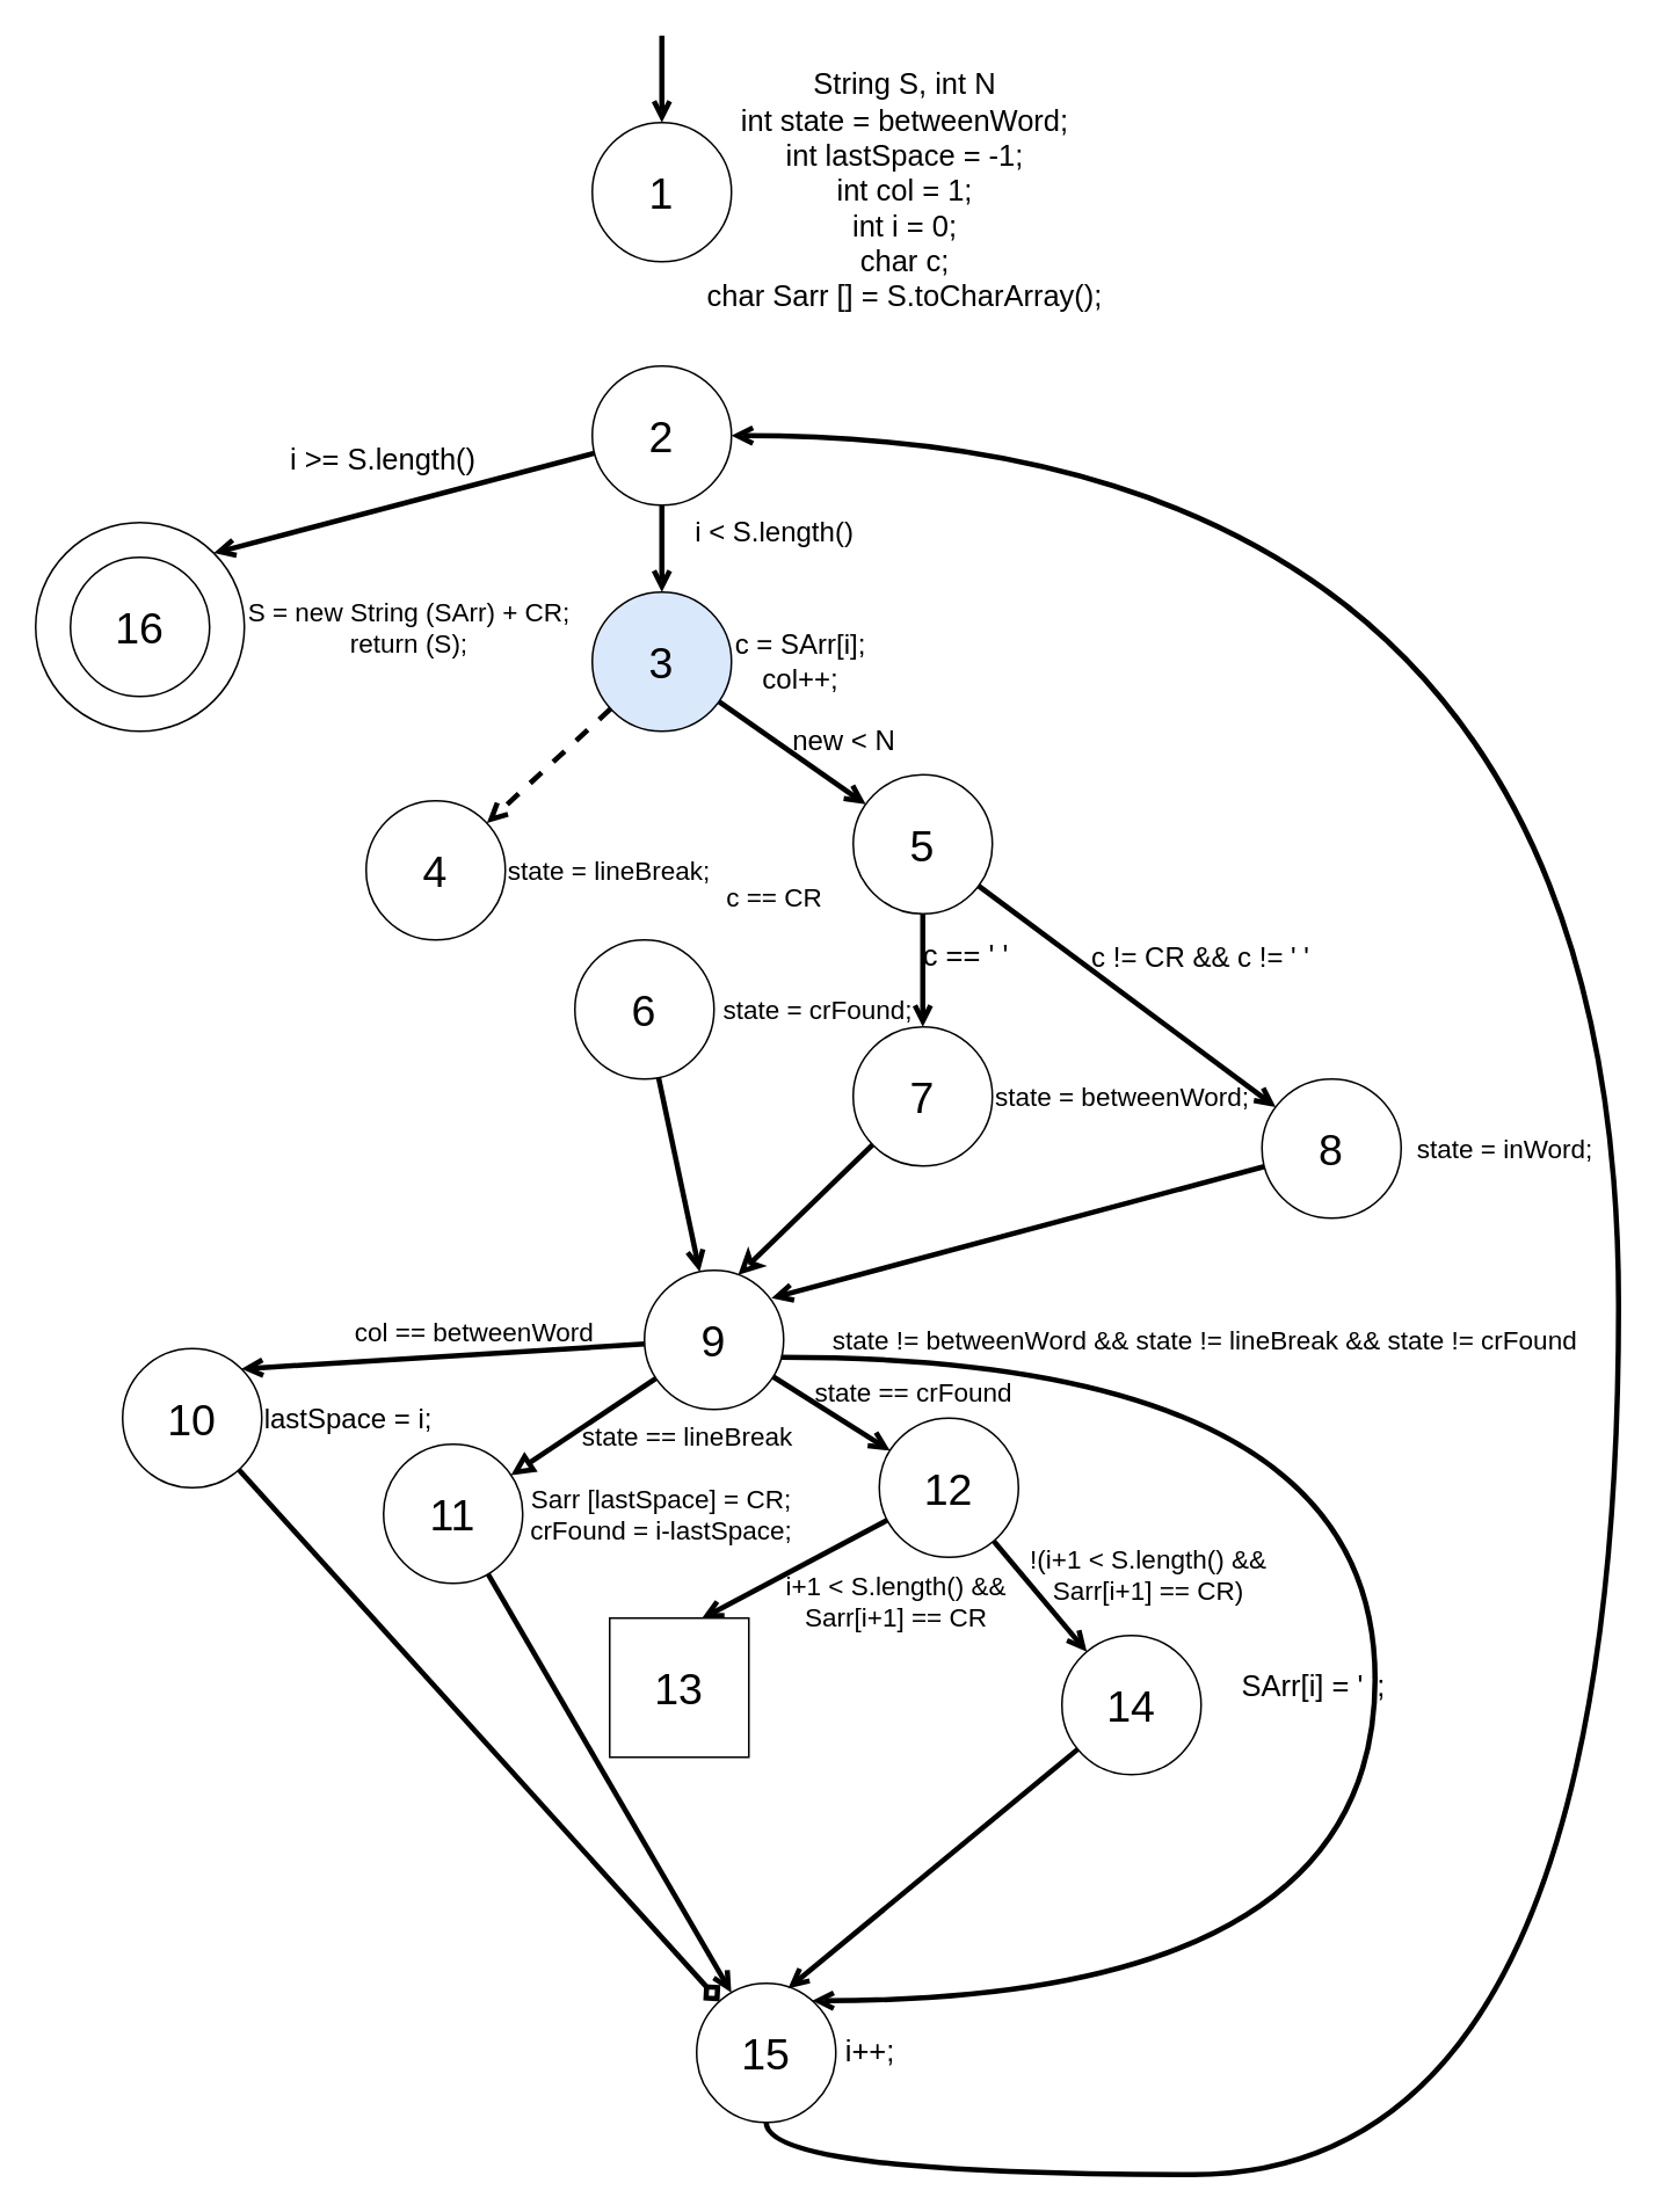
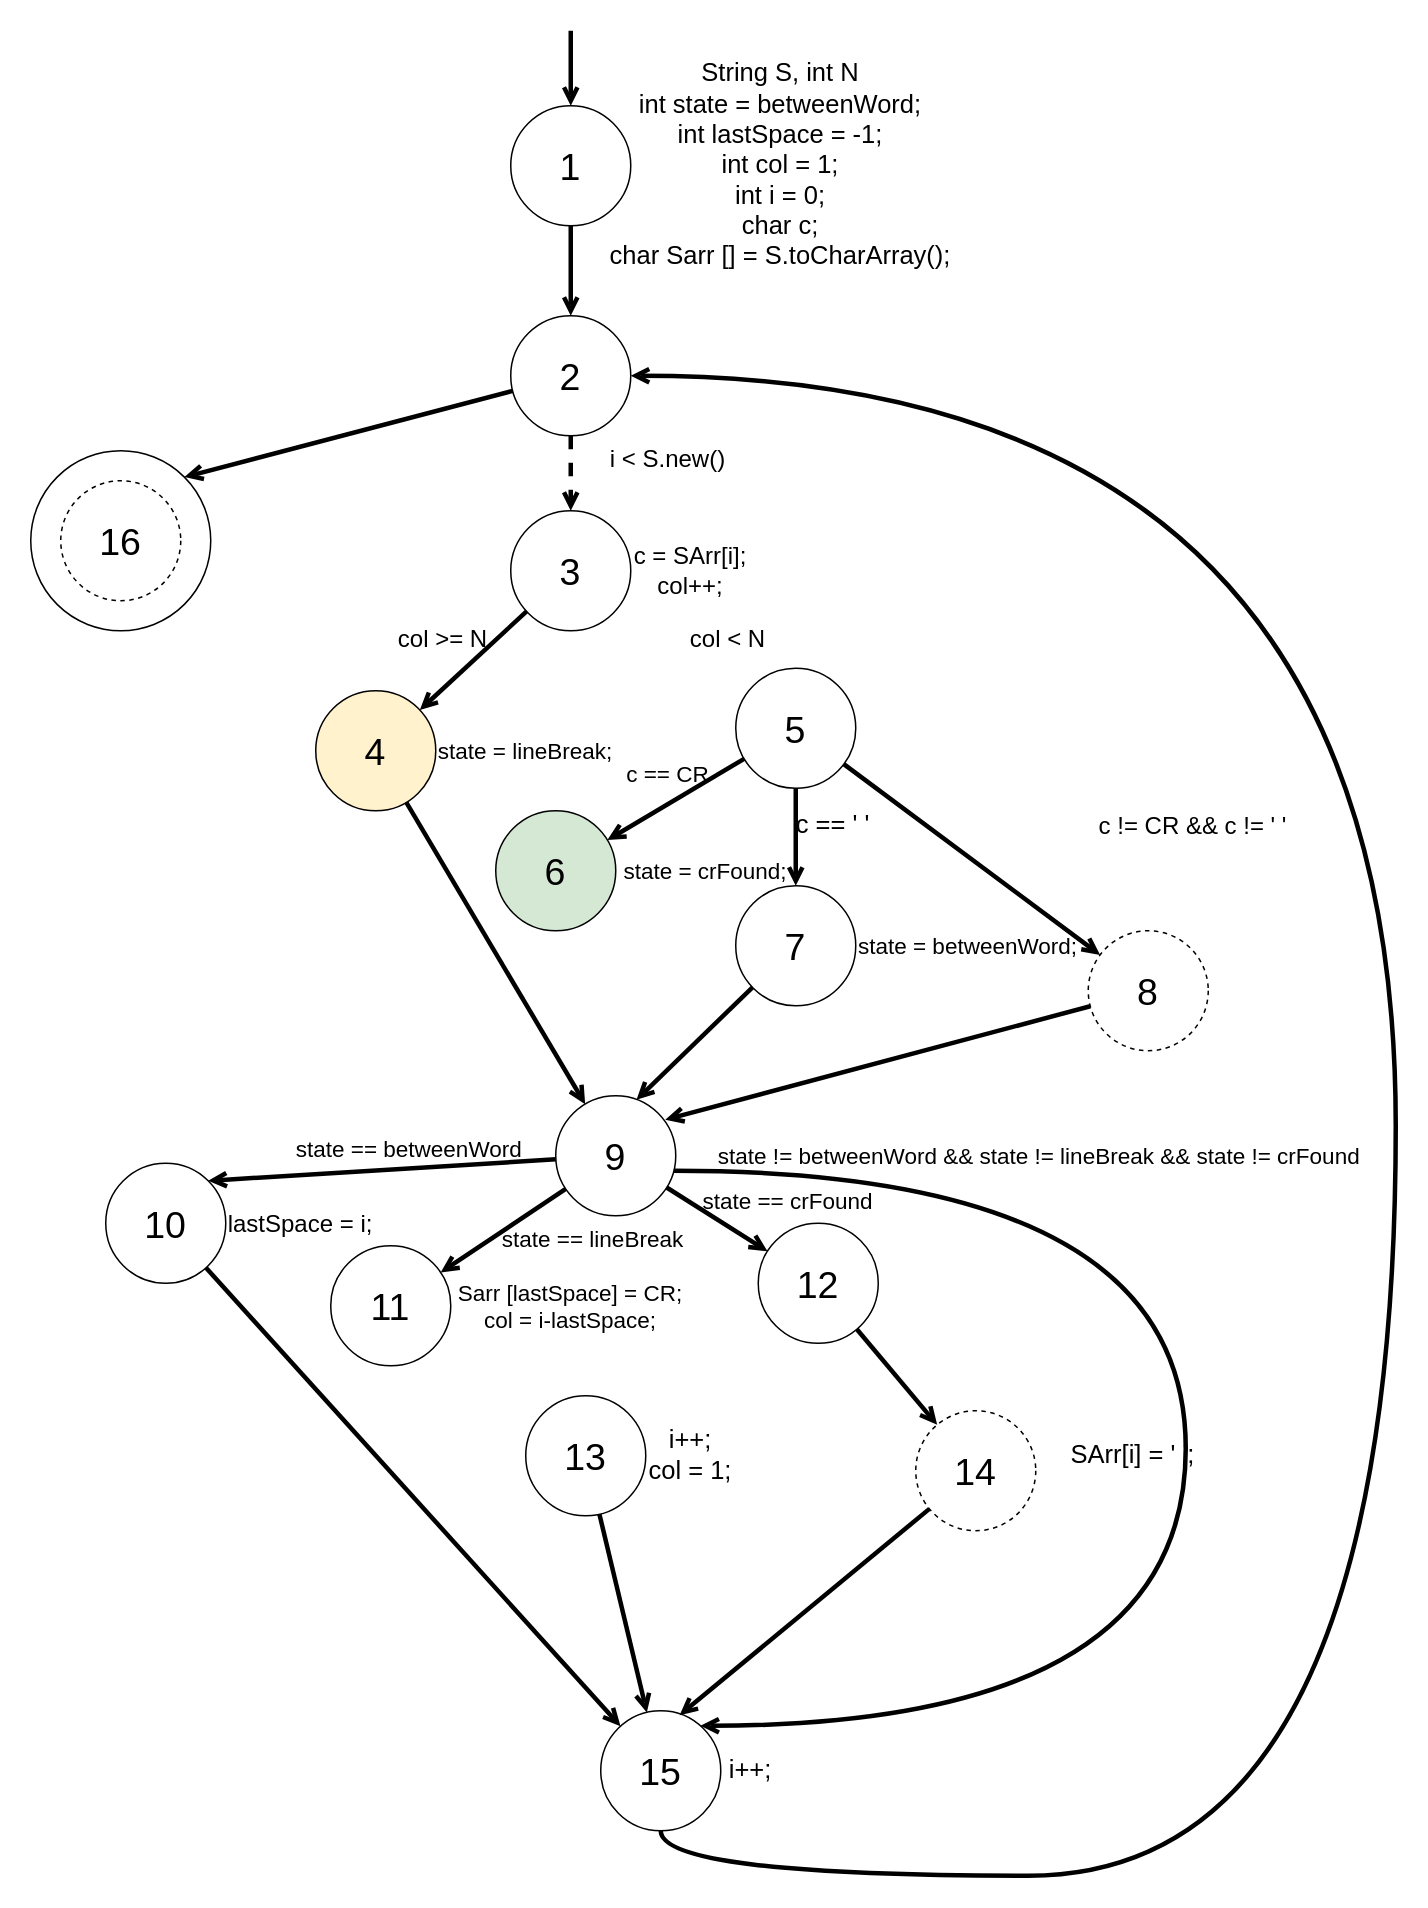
+ <mxCell id="6" value="" style="endArrow=open;html=1;endFill=0;strokeWidth=3;" edge="1" parent="1" source="3" target="4"><mxGeometry width="50" height="50" relative="1" as="geometry"><mxPoint x="390" y="30" as="sourcePoint" /><mxPoint x="390" y="80" as="targetPoint" /></mxGeometry></mxCell>
- <mxCell id="44" value="&lt;font style=&quot;font-size: 17px&quot;&gt;i &amp;gt;= S.length()&lt;/font&gt;" style="text;html=1;strokeColor=none;fillColor=none;align=center;verticalAlign=middle;whiteSpace=wrap;rounded=0;" vertex="1" parent="1"><mxGeometry x="160" y="240" width="120" height="50" as="geometry" /></mxCell>
- <mxCell id="8" value="" style="endArrow=open;html=1;endFill=0;strokeWidth=3;entryX=0.5;entryY=0;entryDx=0;entryDy=0;exitX=0.5;exitY=1;exitDx=0;exitDy=0;" edge="1" parent="1" source="4" target="7"><mxGeometry width="50" height="50" relative="1" as="geometry"><mxPoint x="390" y="160" as="sourcePoint" /><mxPoint x="390" y="220" as="targetPoint" /></mxGeometry></mxCell>
+ <mxCell id="8" value="" style="endArrow=open;html=1;endFill=0;strokeWidth=3;entryX=0.5;entryY=0;entryDx=0;entryDy=0;exitX=0.5;exitY=1;exitDx=0;exitDy=0;dashed=1;" edge="1" parent="1" source="4" target="7"><mxGeometry width="50" height="50" relative="1" as="geometry"><mxPoint x="390" y="160" as="sourcePoint" /><mxPoint x="390" y="220" as="targetPoint" /></mxGeometry></mxCell>
- <mxCell id="43" value="&lt;font style=&quot;font-size: 16px&quot;&gt;i &amp;lt; S.length()&lt;/font&gt;" style="text;html=1;strokeColor=none;fillColor=none;align=center;verticalAlign=middle;whiteSpace=wrap;rounded=0;" vertex="1" parent="1"><mxGeometry x="390" y="280" width="110" height="50" as="geometry" /></mxCell>
+ <mxCell id="43" value="&lt;font style=&quot;font-size: 16px&quot;&gt;i &amp;lt; S.new()&lt;/font&gt;" style="text;html=1;strokeColor=none;fillColor=none;align=center;verticalAlign=middle;whiteSpace=wrap;rounded=0;" vertex="1" parent="1"><mxGeometry x="390" y="280" width="110" height="50" as="geometry" /></mxCell>
- <mxCell id="40" value="&lt;span style=&quot;font-size: 25px&quot;&gt;16&lt;/span&gt;" style="ellipse;whiteSpace=wrap;html=1;aspect=fixed;" vertex="1" parent="1"><mxGeometry x="40" y="320" width="80" height="80" as="geometry" /></mxCell>
+ <mxCell id="40" value="&lt;span style=&quot;font-size: 25px&quot;&gt;16&lt;/span&gt;" style="ellipse;whiteSpace=wrap;html=1;aspect=fixed;dashed=1;" vertex="1" parent="1"><mxGeometry x="40" y="320" width="80" height="80" as="geometry" /></mxCell>
- <mxCell id="68" value="&lt;font style=&quot;font-size: 15px&quot;&gt;S = new String (SArr) + CR;&lt;br&gt;return (S);&lt;/font&gt;" style="text;html=1;strokeColor=none;fillColor=none;align=center;verticalAlign=middle;whiteSpace=wrap;rounded=0;" vertex="1" parent="1"><mxGeometry x="140" y="335" width="190" height="50" as="geometry" /></mxCell>
- <mxCell id="7" value="&lt;span style=&quot;font-size: 25px&quot;&gt;3&lt;/span&gt;" style="ellipse;whiteSpace=wrap;html=1;aspect=fixed;fillColor=#dae8fc;" vertex="1" parent="1"><mxGeometry x="340" y="340" width="80" height="80" as="geometry" /></mxCell>
+ <mxCell id="7" value="&lt;span style=&quot;font-size: 25px&quot;&gt;3&lt;/span&gt;" style="ellipse;whiteSpace=wrap;html=1;aspect=fixed;" vertex="1" parent="1"><mxGeometry x="340" y="340" width="80" height="80" as="geometry" /></mxCell>
- <mxCell id="11" value="" style="endArrow=open;html=1;endFill=0;strokeWidth=3;dashed=1;" edge="1" parent="1" source="7" target="9"><mxGeometry width="50" height="50" relative="1" as="geometry"><mxPoint x="390" y="300" as="sourcePoint" /><mxPoint x="390" y="350" as="targetPoint" /></mxGeometry></mxCell>
+ <mxCell id="11" value="" style="endArrow=open;html=1;endFill=0;strokeWidth=3;" edge="1" parent="1" source="7" target="9"><mxGeometry width="50" height="50" relative="1" as="geometry"><mxPoint x="390" y="300" as="sourcePoint" /><mxPoint x="390" y="350" as="targetPoint" /></mxGeometry></mxCell>
+ <mxCell id="46" value="&lt;font style=&quot;font-size: 16px&quot;&gt;col &amp;gt;= N&lt;/font&gt;" style="text;html=1;strokeColor=none;fillColor=none;align=center;verticalAlign=middle;whiteSpace=wrap;rounded=0;" vertex="1" parent="1"><mxGeometry x="250" y="400" width="90" height="50" as="geometry" /></mxCell>
- <mxCell id="47" value="&lt;font style=&quot;font-size: 16px&quot;&gt;new &amp;lt; N&lt;/font&gt;" style="text;html=1;strokeColor=none;fillColor=none;align=center;verticalAlign=middle;whiteSpace=wrap;rounded=0;" vertex="1" parent="1"><mxGeometry x="440" y="400" width="90" height="50" as="geometry" /></mxCell>
+ <mxCell id="47" value="&lt;font style=&quot;font-size: 16px&quot;&gt;col &amp;lt; N&lt;/font&gt;" style="text;html=1;strokeColor=none;fillColor=none;align=center;verticalAlign=middle;whiteSpace=wrap;rounded=0;" vertex="1" parent="1"><mxGeometry x="440" y="400" width="90" height="50" as="geometry" /></mxCell>
- <mxCell id="12" value="" style="endArrow=open;html=1;endFill=0;strokeWidth=3;" edge="1" parent="1" source="7" target="10"><mxGeometry width="50" height="50" relative="1" as="geometry"><mxPoint x="367.707" y="423.212" as="sourcePoint" /><mxPoint x="332.188" y="476.718" as="targetPoint" /></mxGeometry></mxCell>
- <mxCell id="9" value="&lt;span style=&quot;font-size: 25px&quot;&gt;4&lt;/span&gt;" style="ellipse;whiteSpace=wrap;html=1;aspect=fixed;" vertex="1" parent="1"><mxGeometry x="210" y="460" width="80" height="80" as="geometry" /></mxCell>
+ <mxCell id="9" value="&lt;span style=&quot;font-size: 25px&quot;&gt;4&lt;/span&gt;" style="ellipse;whiteSpace=wrap;html=1;aspect=fixed;fillColor=#fff2cc;" vertex="1" parent="1"><mxGeometry x="210" y="460" width="80" height="80" as="geometry" /></mxCell>
+ <mxCell id="16" value="" style="endArrow=open;html=1;endFill=0;strokeWidth=3;" edge="1" parent="1" source="10" target="13"><mxGeometry width="50" height="50" relative="1" as="geometry"><mxPoint x="412.293" y="423.212" as="sourcePoint" /><mxPoint x="447.812" y="476.718" as="targetPoint" /></mxGeometry></mxCell>
- <mxCell id="51" value="&lt;font style=&quot;font-size: 16px&quot;&gt;c != CR &amp;amp;&amp;amp; c != ' '&lt;/font&gt;" style="text;html=1;strokeColor=none;fillColor=none;align=center;verticalAlign=middle;whiteSpace=wrap;rounded=0;" vertex="1" parent="1"><mxGeometry x="620" y="525" width="140" height="50" as="geometry" /></mxCell>
+ <mxCell id="51" value="&lt;font style=&quot;font-size: 16px&quot;&gt;c != CR &amp;amp;&amp;amp; c != ' '&lt;/font&gt;" style="text;html=1;strokeColor=none;fillColor=none;align=center;verticalAlign=middle;whiteSpace=wrap;rounded=0;" vertex="1" parent="1"><mxGeometry x="725" y="525" width="140" height="50" as="geometry" /></mxCell>
- <mxCell id="13" value="&lt;span style=&quot;font-size: 25px&quot;&gt;6&lt;/span&gt;" style="ellipse;whiteSpace=wrap;html=1;aspect=fixed;" vertex="1" parent="1"><mxGeometry x="330" y="540" width="80" height="80" as="geometry" /></mxCell>
+ <mxCell id="13" value="&lt;span style=&quot;font-size: 25px&quot;&gt;6&lt;/span&gt;" style="ellipse;whiteSpace=wrap;html=1;aspect=fixed;fillColor=#d5e8d4;" vertex="1" parent="1"><mxGeometry x="330" y="540" width="80" height="80" as="geometry" /></mxCell>
+ <mxCell id="20" value="" style="endArrow=open;html=1;endFill=0;strokeWidth=3;" edge="1" parent="1" source="9" target="19"><mxGeometry width="50" height="50" relative="1" as="geometry"><mxPoint x="454.345" y="546.809" as="sourcePoint" /><mxPoint x="425.869" y="613.283" as="targetPoint" /></mxGeometry></mxCell>
- <mxCell id="15" value="&lt;span style=&quot;font-size: 25px&quot;&gt;8&lt;/span&gt;" style="ellipse;whiteSpace=wrap;html=1;aspect=fixed;" vertex="1" parent="1"><mxGeometry x="725" y="620" width="80" height="80" as="geometry" /></mxCell>
+ <mxCell id="15" value="&lt;span style=&quot;font-size: 25px&quot;&gt;8&lt;/span&gt;" style="ellipse;whiteSpace=wrap;html=1;aspect=fixed;dashed=1;" vertex="1" parent="1"><mxGeometry x="725" y="620" width="80" height="80" as="geometry" /></mxCell>
- <mxCell id="54" value="&lt;font style=&quot;font-size: 15px&quot;&gt;state = inWord;&lt;/font&gt;" style="text;html=1;strokeColor=none;fillColor=none;align=center;verticalAlign=middle;whiteSpace=wrap;rounded=0;" vertex="1" parent="1"><mxGeometry x="805" y="635" width="120" height="50" as="geometry" /></mxCell>
- <mxCell id="21" value="" style="endArrow=open;html=1;endFill=0;strokeWidth=3;" edge="1" parent="1" source="13" target="19"><mxGeometry width="50" height="50" relative="1" as="geometry"><mxPoint x="322.203" y="548.093" as="sourcePoint" /><mxPoint x="420" y="740" as="targetPoint" /></mxGeometry></mxCell>
- <mxCell id="22" value="" style="endArrow=classic;html=1;endFill=0;strokeWidth=3;entryX=0.673;entryY=0.034;entryDx=0;entryDy=0;entryPerimeter=0;" edge="1" parent="1" source="14" target="19"><mxGeometry width="50" height="50" relative="1" as="geometry"><mxPoint x="410" y="690" as="sourcePoint" /><mxPoint x="410" y="780" as="targetPoint" /></mxGeometry></mxCell>
+ <mxCell id="22" value="" style="endArrow=open;html=1;endFill=0;strokeWidth=3;entryX=0.673;entryY=0.034;entryDx=0;entryDy=0;entryPerimeter=0;" edge="1" parent="1" source="14" target="19"><mxGeometry width="50" height="50" relative="1" as="geometry"><mxPoint x="410" y="690" as="sourcePoint" /><mxPoint x="410" y="780" as="targetPoint" /></mxGeometry></mxCell>
- <mxCell id="55" value="&lt;font style=&quot;font-size: 15px&quot;&gt;col == betweenWord&lt;/font&gt;" style="text;html=1;strokeColor=none;fillColor=none;align=center;verticalAlign=middle;whiteSpace=wrap;rounded=0;" vertex="1" parent="1"><mxGeometry x="185" y="740" width="175" height="50" as="geometry" /></mxCell>
+ <mxCell id="55" value="&lt;font style=&quot;font-size: 15px&quot;&gt;state == betweenWord&lt;/font&gt;" style="text;html=1;strokeColor=none;fillColor=none;align=center;verticalAlign=middle;whiteSpace=wrap;rounded=0;" vertex="1" parent="1"><mxGeometry x="185" y="740" width="175" height="50" as="geometry" /></mxCell>
- <mxCell id="31" value="" style="endArrow=block;html=1;endFill=0;strokeWidth=3;" edge="1" parent="1" source="19" target="25"><mxGeometry width="50" height="50" relative="1" as="geometry"><mxPoint x="380.819" y="847.358" as="sourcePoint" /><mxPoint x="289.242" y="932.707" as="targetPoint" /></mxGeometry></mxCell>
+ <mxCell id="31" value="" style="endArrow=open;html=1;endFill=0;strokeWidth=3;" edge="1" parent="1" source="19" target="25"><mxGeometry width="50" height="50" relative="1" as="geometry"><mxPoint x="380.819" y="847.358" as="sourcePoint" /><mxPoint x="289.242" y="932.707" as="targetPoint" /></mxGeometry></mxCell>
- <mxCell id="60" value="&lt;font style=&quot;font-size: 15px&quot;&gt;Sarr [lastSpace] = CR;&lt;br&gt;crFound = i-lastSpace;&lt;/font&gt;" style="text;html=1;strokeColor=none;fillColor=none;align=center;verticalAlign=middle;whiteSpace=wrap;rounded=0;" vertex="1" parent="1"><mxGeometry x="300" y="845" width="160" height="50" as="geometry" /></mxCell>
+ <mxCell id="60" value="&lt;font style=&quot;font-size: 15px&quot;&gt;Sarr [lastSpace] = CR;&lt;br&gt;col = i-lastSpace;&lt;/font&gt;" style="text;html=1;strokeColor=none;fillColor=none;align=center;verticalAlign=middle;whiteSpace=wrap;rounded=0;" vertex="1" parent="1"><mxGeometry x="300" y="845" width="160" height="50" as="geometry" /></mxCell>
- <mxCell id="33" value="" style="endArrow=open;html=1;endFill=0;strokeWidth=3;entryX=0.662;entryY=0.003;entryDx=0;entryDy=0;entryPerimeter=0;" edge="1" parent="1" source="26" target="27"><mxGeometry width="50" height="50" relative="1" as="geometry"><mxPoint x="446.529" y="836.298" as="sourcePoint" /><mxPoint x="573.523" y="893.585" as="targetPoint" /></mxGeometry></mxCell>
- <mxCell id="63" value="&lt;font style=&quot;font-size: 15px&quot;&gt;!(i+1 &amp;lt; S.length() &amp;amp;&amp;amp; Sarr[i+1] == CR)&lt;/font&gt;" style="text;html=1;strokeColor=none;fillColor=none;align=center;verticalAlign=middle;whiteSpace=wrap;rounded=0;" vertex="1" parent="1"><mxGeometry x="590" y="880" width="140" height="50" as="geometry" /></mxCell>
- <mxCell id="62" value="&lt;font style=&quot;font-size: 15px&quot;&gt;i+1 &amp;lt; S.length() &amp;amp;&amp;amp; Sarr[i+1] == CR&lt;/font&gt;" style="text;html=1;strokeColor=none;fillColor=none;align=center;verticalAlign=middle;whiteSpace=wrap;rounded=0;" vertex="1" parent="1"><mxGeometry x="450" y="895" width="130" height="50" as="geometry" /></mxCell>
- <mxCell id="27" value="&lt;span style=&quot;font-size: 25px&quot;&gt;13&lt;/span&gt;" style="whiteSpace=wrap;html=1;aspect=fixed;rounded=0;" vertex="1" parent="1"><mxGeometry x="350" y="930" width="80" height="80" as="geometry" /></mxCell>
+ <mxCell id="27" value="&lt;span style=&quot;font-size: 25px&quot;&gt;13&lt;/span&gt;" style="ellipse;whiteSpace=wrap;html=1;aspect=fixed;" vertex="1" parent="1"><mxGeometry x="350" y="930" width="80" height="80" as="geometry" /></mxCell>
+ <mxCell id="64" value="&lt;font style=&quot;font-size: 17px&quot;&gt;i++;&lt;br&gt;col = 1;&lt;/font&gt;" style="text;html=1;strokeColor=none;fillColor=none;align=center;verticalAlign=middle;whiteSpace=wrap;rounded=0;" vertex="1" parent="1"><mxGeometry x="430" y="945" width="60" height="50" as="geometry" /></mxCell>
- <mxCell id="28" value="&lt;span style=&quot;font-size: 25px&quot;&gt;14&lt;/span&gt;" style="ellipse;whiteSpace=wrap;html=1;aspect=fixed;" vertex="1" parent="1"><mxGeometry x="610" y="940" width="80" height="80" as="geometry" /></mxCell>
+ <mxCell id="28" value="&lt;span style=&quot;font-size: 25px&quot;&gt;14&lt;/span&gt;" style="ellipse;whiteSpace=wrap;html=1;aspect=fixed;dashed=1;" vertex="1" parent="1"><mxGeometry x="610" y="940" width="80" height="80" as="geometry" /></mxCell>
- <mxCell id="37" value="" style="endArrow=open;html=1;endFill=0;strokeWidth=3;" edge="1" parent="1" source="25" target="29"><mxGeometry width="50" height="50" relative="1" as="geometry"><mxPoint x="537.508" y="1063.077" as="sourcePoint" /><mxPoint x="472.661" y="1157.038" as="targetPoint" /></mxGeometry></mxCell>
+ <mxCell id="36" value="" style="endArrow=open;html=1;endFill=0;strokeWidth=3;" edge="1" parent="1" source="27" target="29"><mxGeometry width="50" height="50" relative="1" as="geometry"><mxPoint x="666.302" y="1051.551" as="sourcePoint" /><mxPoint x="483.691" y="1168.438" as="targetPoint" /></mxGeometry></mxCell>
- <mxCell id="38" value="" style="endArrow=diamond;html=1;endFill=0;strokeWidth=3;" edge="1" parent="1" source="24" target="29"><mxGeometry width="50" height="50" relative="1" as="geometry"><mxPoint x="408.24" y="999.142" as="sourcePoint" /><mxPoint x="441.503" y="1150.913" as="targetPoint" /></mxGeometry></mxCell>
+ <mxCell id="38" value="" style="endArrow=open;html=1;endFill=0;strokeWidth=3;" edge="1" parent="1" source="24" target="29"><mxGeometry width="50" height="50" relative="1" as="geometry"><mxPoint x="408.24" y="999.142" as="sourcePoint" /><mxPoint x="441.503" y="1150.913" as="targetPoint" /></mxGeometry></mxCell>
